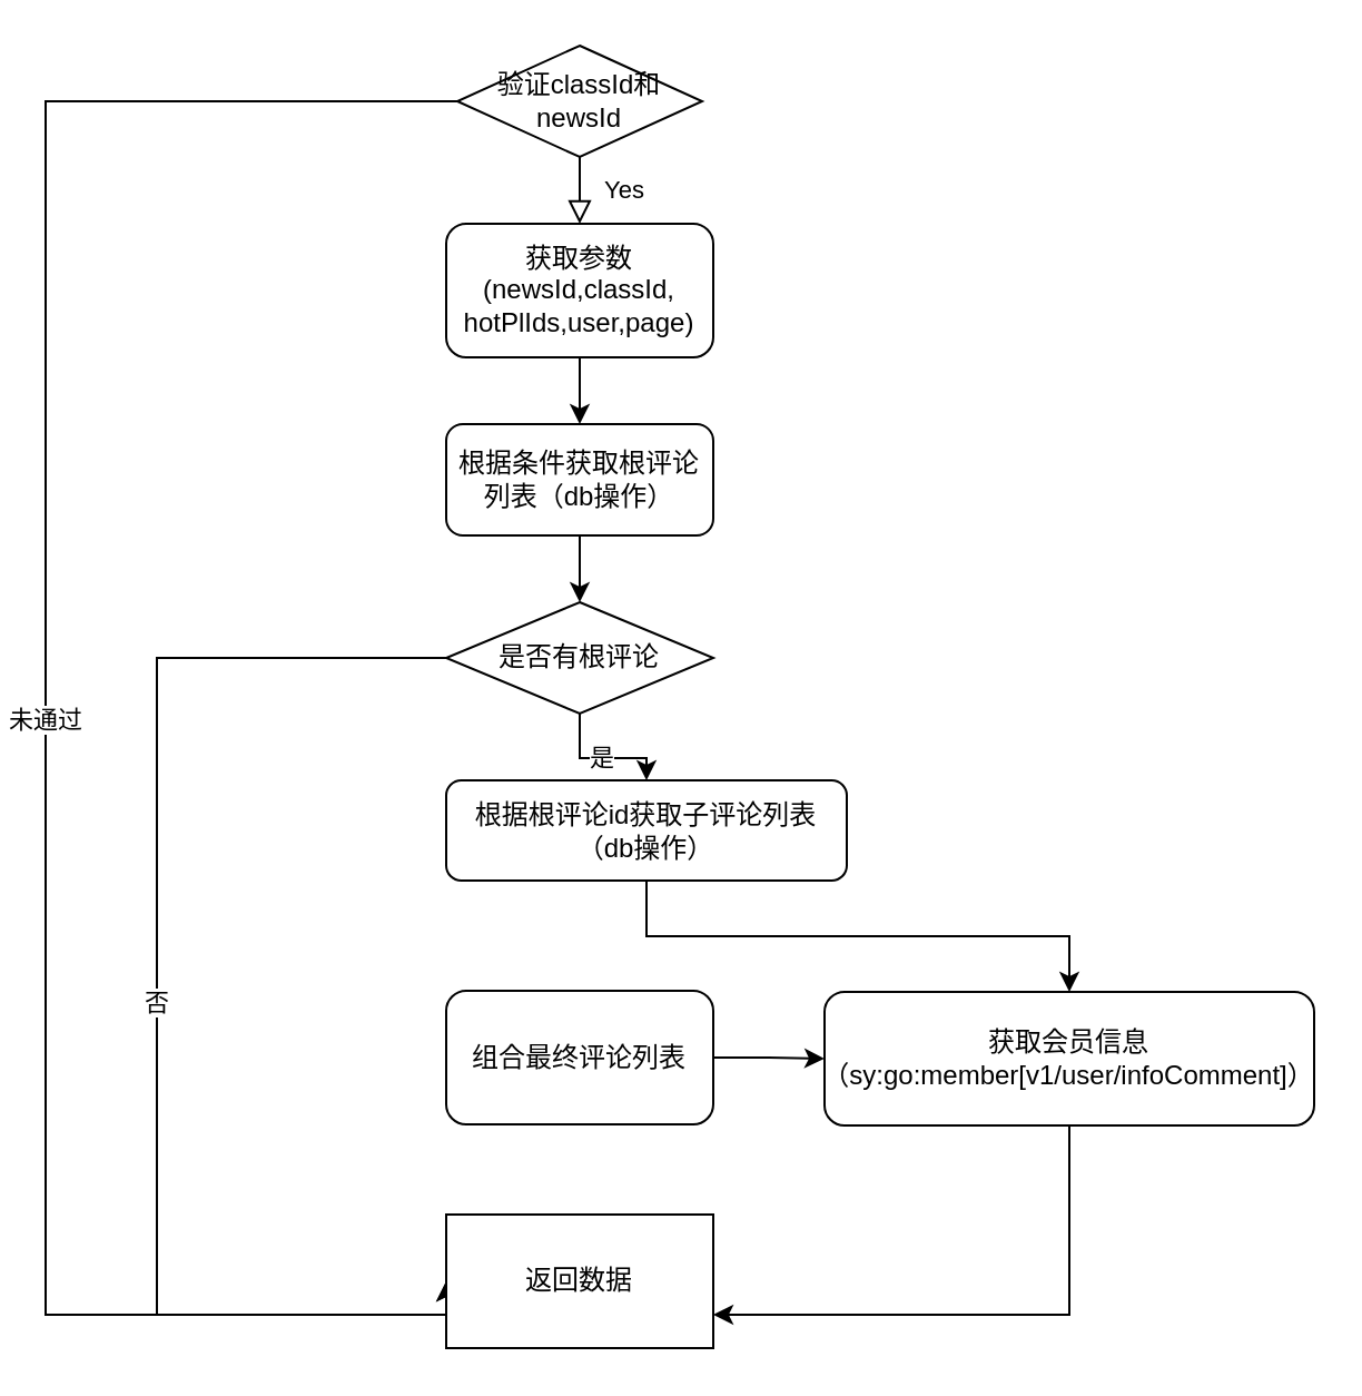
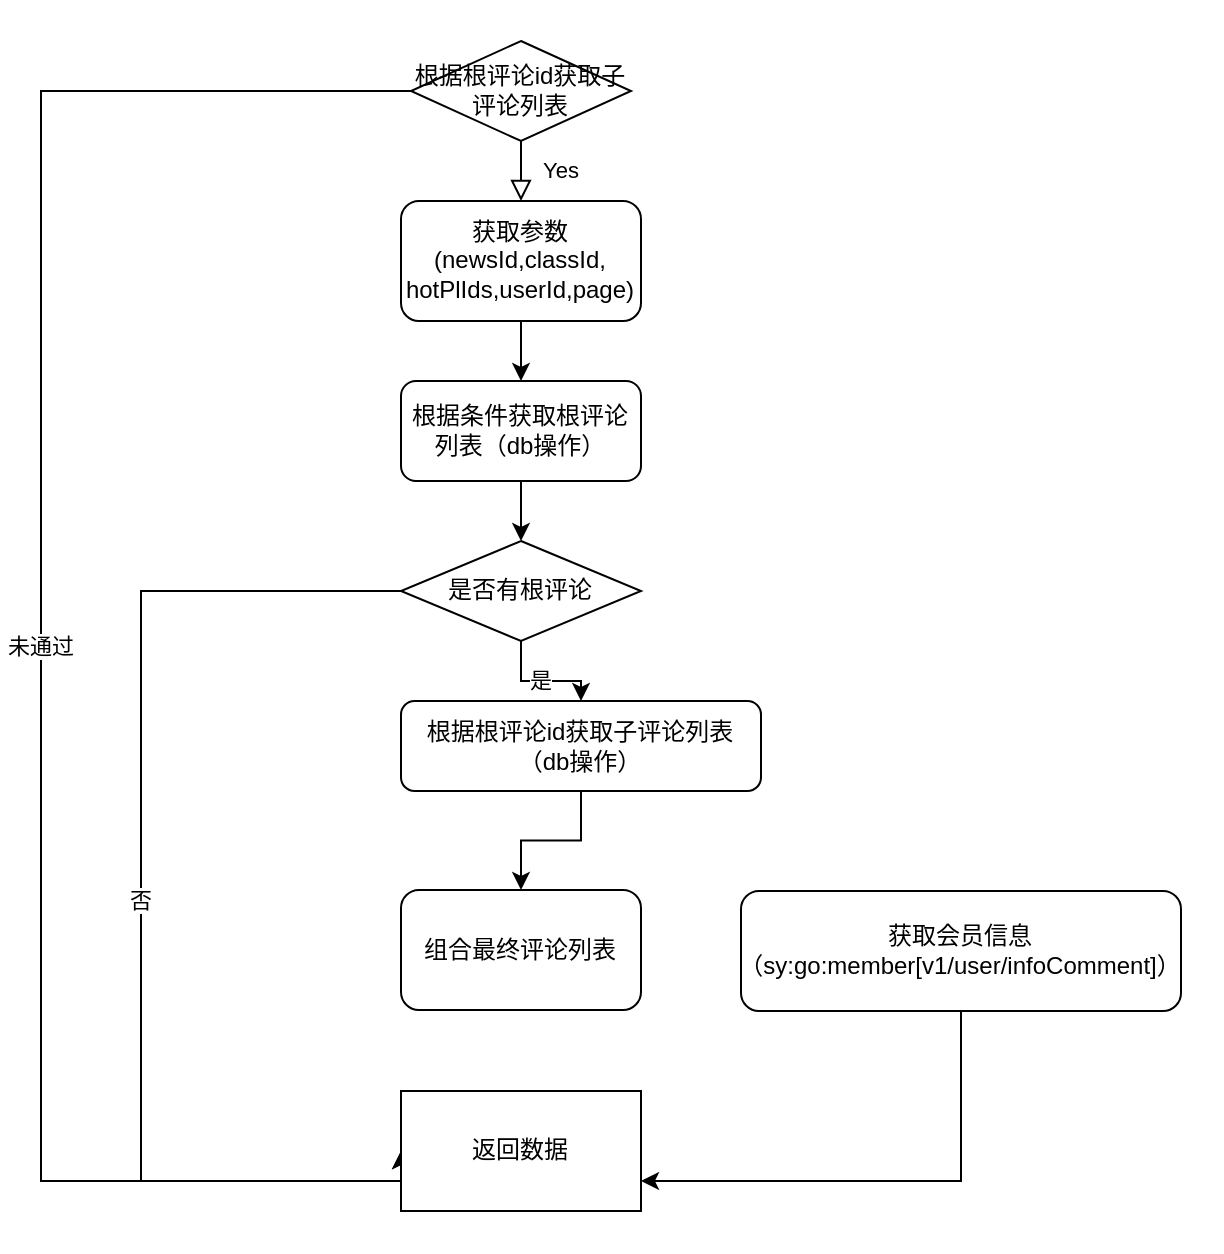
- <mxCell id="3" value="&lt;span&gt;验证classId和newsId&lt;/span&gt;" style="rhombus;whiteSpace=wrap;html=1;" vertex="1" parent="1"><mxGeometry x="205" y="20" width="110" height="50" as="geometry" /></mxCell>
+ <mxCell id="3" value="&lt;span&gt;根据根评论id获取子评论列表&lt;/span&gt;" style="rhombus;whiteSpace=wrap;html=1;" vertex="1" parent="1"><mxGeometry x="205" y="20" width="110" height="50" as="geometry" /></mxCell>
- <mxCell id="5" value="获取参数(newsId,classId,&lt;br&gt;hotPlIds,user,page)" style="rounded=1;whiteSpace=wrap;html=1;" vertex="1" parent="1"><mxGeometry x="200" y="100" width="120" height="60" as="geometry" /></mxCell>
+ <mxCell id="5" value="获取参数(newsId,classId,&lt;br&gt;hotPlIds,userId,page)" style="rounded=1;whiteSpace=wrap;html=1;" vertex="1" parent="1"><mxGeometry x="200" y="100" width="120" height="60" as="geometry" /></mxCell>
- <mxCell id="12" style="edgeStyle=orthogonalEdgeStyle;rounded=0;orthogonalLoop=1;jettySize=auto;html=1;" edge="1" parent="1" source="13" target="18"><mxGeometry relative="1" as="geometry" /></mxCell>
+ <mxCell id="12" style="edgeStyle=orthogonalEdgeStyle;rounded=0;orthogonalLoop=1;jettySize=auto;html=1;entryX=0.5;entryY=0;entryDx=0;entryDy=0;" edge="1" parent="1" source="13" target="15"><mxGeometry relative="1" as="geometry" /></mxCell>
- <mxCell id="14" style="edgeStyle=orthogonalEdgeStyle;rounded=0;orthogonalLoop=1;jettySize=auto;html=1;entryX=0;entryY=0.5;entryDx=0;entryDy=0;" edge="1" parent="1" source="15" target="18"><mxGeometry relative="1" as="geometry" /></mxCell>
